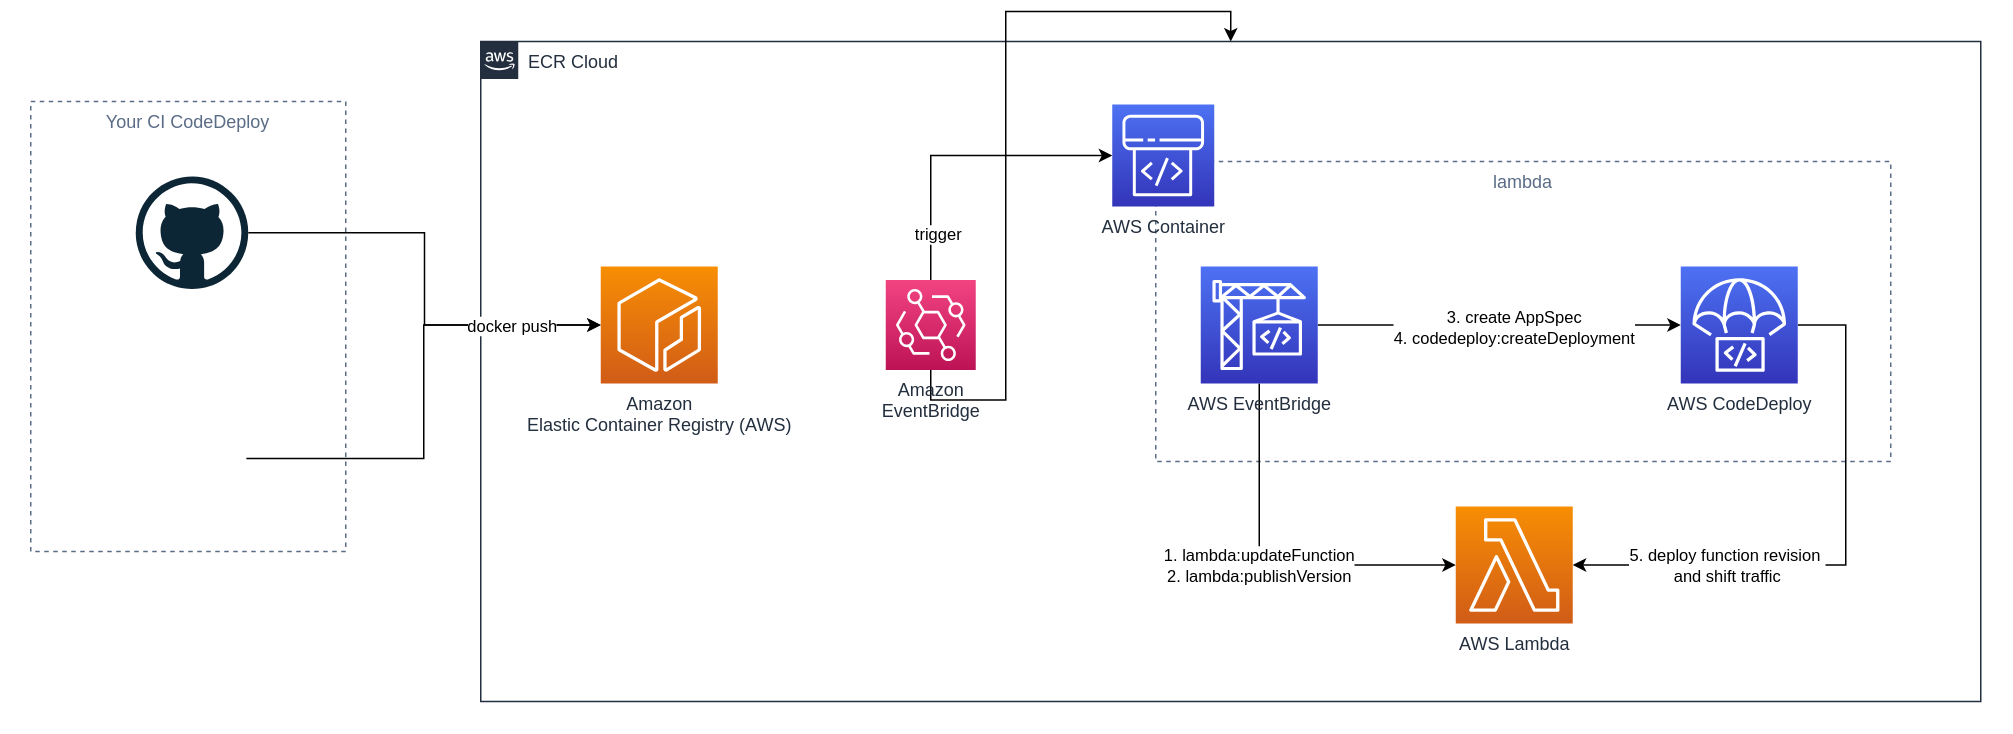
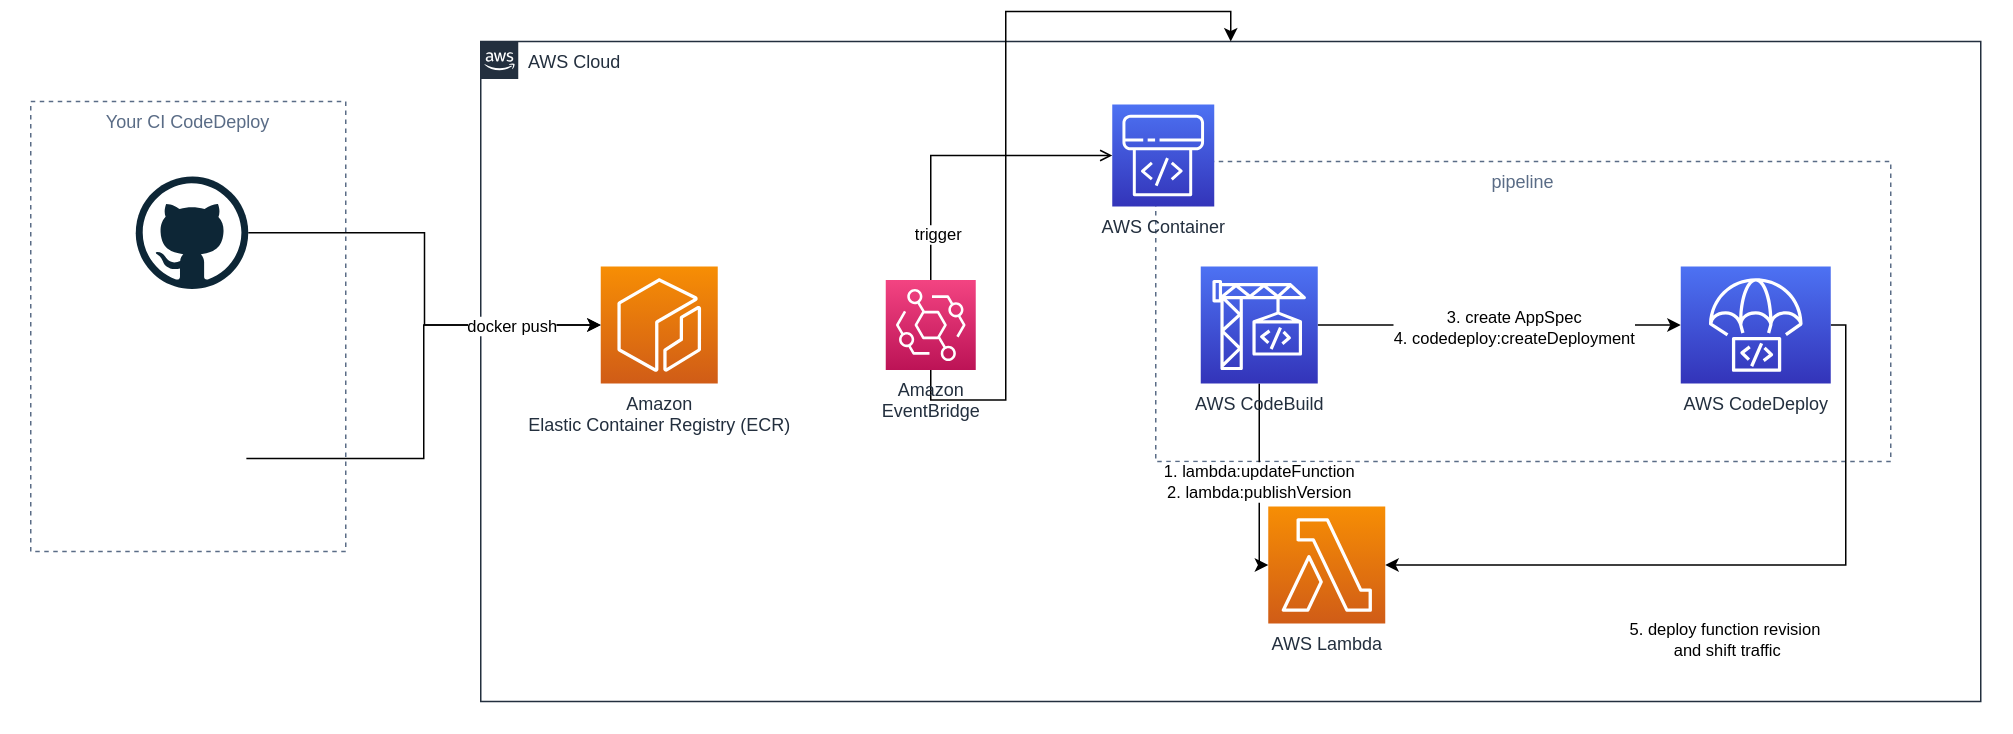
- <mxCell id="3" value="ECR Cloud" style="points=[[0,0],[0.25,0],[0.5,0],[0.75,0],[1,0],[1,0.25],[1,0.5],[1,0.75],[1,1],[0.75,1],[0.5,1],[0.25,1],[0,1],[0,0.75],[0,0.5],[0,0.25]];outlineConnect=0;gradientColor=none;html=1;whiteSpace=wrap;fontSize=12;fontStyle=0;shape=mxgraph.aws4.group;grIcon=mxgraph.aws4.group_aws_cloud_alt;strokeColor=#232F3E;fillColor=none;verticalAlign=top;align=left;spacingLeft=30;fontColor=#232F3E;dashed=0;" vertex="1" parent="1"><mxGeometry x="320" y="20" width="1000" height="440" as="geometry" /></mxCell>
+ <mxCell id="3" value="AWS Cloud" style="points=[[0,0],[0.25,0],[0.5,0],[0.75,0],[1,0],[1,0.25],[1,0.5],[1,0.75],[1,1],[0.75,1],[0.5,1],[0.25,1],[0,1],[0,0.75],[0,0.5],[0,0.25]];outlineConnect=0;gradientColor=none;html=1;whiteSpace=wrap;fontSize=12;fontStyle=0;shape=mxgraph.aws4.group;grIcon=mxgraph.aws4.group_aws_cloud_alt;strokeColor=#232F3E;fillColor=none;verticalAlign=top;align=left;spacingLeft=30;fontColor=#232F3E;dashed=0;" vertex="1" parent="1"><mxGeometry x="320" y="20" width="1000" height="440" as="geometry" /></mxCell>
- <mxCell id="4" style="edgeStyle=orthogonalEdgeStyle;rounded=0;orthogonalLoop=1;jettySize=auto;html=1;" edge="1" parent="1" source="7" target="24"><mxGeometry relative="1" as="geometry"><Array as="points"><mxPoint x="620" y="96" /></Array></mxGeometry></mxCell>
+ <mxCell id="4" style="edgeStyle=orthogonalEdgeStyle;rounded=0;orthogonalLoop=1;jettySize=auto;html=1;endArrow=open;" edge="1" parent="1" source="7" target="24"><mxGeometry relative="1" as="geometry"><Array as="points"><mxPoint x="620" y="96" /></Array></mxGeometry></mxCell>
- <mxCell id="14" value="lambda" style="fillColor=none;strokeColor=#5A6C86;dashed=1;verticalAlign=top;fontStyle=0;fontColor=#5A6C86;" vertex="1" parent="1"><mxGeometry x="770" y="100" width="490" height="200" as="geometry" /></mxCell>
+ <mxCell id="14" value="pipeline" style="fillColor=none;strokeColor=#5A6C86;dashed=1;verticalAlign=top;fontStyle=0;fontColor=#5A6C86;" vertex="1" parent="1"><mxGeometry x="770" y="100" width="490" height="200" as="geometry" /></mxCell>
- <mxCell id="22" value="AWS CodeDeploy" style="outlineConnect=0;fontColor=#232F3E;gradientColor=#4D72F3;gradientDirection=north;fillColor=#3334B9;strokeColor=#ffffff;dashed=0;verticalLabelPosition=bottom;verticalAlign=top;align=center;html=1;fontSize=12;fontStyle=0;aspect=fixed;shape=mxgraph.aws4.resourceIcon;resIcon=mxgraph.aws4.codedeploy;" vertex="1" parent="1"><mxGeometry x="1120" y="170" width="78" height="78" as="geometry" /></mxCell>
+ <mxCell id="22" value="AWS CodeDeploy" style="outlineConnect=0;fontColor=#232F3E;gradientColor=#4D72F3;gradientDirection=north;fillColor=#3334B9;strokeColor=#ffffff;dashed=0;verticalLabelPosition=bottom;verticalAlign=top;align=center;html=1;fontSize=12;fontStyle=0;aspect=fixed;shape=mxgraph.aws4.resourceIcon;resIcon=mxgraph.aws4.codedeploy;" vertex="1" parent="1"><mxGeometry x="1120" y="170" width="100" height="78" as="geometry" /></mxCell>
- <mxCell id="19" value="AWS EventBridge" style="outlineConnect=0;fontColor=#232F3E;gradientColor=#4D72F3;gradientDirection=north;fillColor=#3334B9;strokeColor=#ffffff;dashed=0;verticalLabelPosition=bottom;verticalAlign=top;align=center;html=1;fontSize=12;fontStyle=0;aspect=fixed;shape=mxgraph.aws4.resourceIcon;resIcon=mxgraph.aws4.codebuild;" vertex="1" parent="1"><mxGeometry x="800" y="170" width="78" height="78" as="geometry" /></mxCell>
+ <mxCell id="19" value="AWS CodeBuild" style="outlineConnect=0;fontColor=#232F3E;gradientColor=#4D72F3;gradientDirection=north;fillColor=#3334B9;strokeColor=#ffffff;dashed=0;verticalLabelPosition=bottom;verticalAlign=top;align=center;html=1;fontSize=12;fontStyle=0;aspect=fixed;shape=mxgraph.aws4.resourceIcon;resIcon=mxgraph.aws4.codebuild;" vertex="1" parent="1"><mxGeometry x="800" y="170" width="78" height="78" as="geometry" /></mxCell>
- <mxCell id="8" value="Amazon &lt;br&gt;Elastic Container Registry (AWS)" style="outlineConnect=0;fontColor=#232F3E;gradientColor=#F78E04;gradientDirection=north;fillColor=#D05C17;strokeColor=#ffffff;dashed=0;verticalLabelPosition=bottom;verticalAlign=top;align=center;html=1;fontSize=12;fontStyle=0;aspect=fixed;shape=mxgraph.aws4.resourceIcon;resIcon=mxgraph.aws4.ecr;" vertex="1" parent="1"><mxGeometry y="170" width="78" height="78" as="geometry" x="400" /></mxCell>
+ <mxCell id="8" value="Amazon &lt;br&gt;Elastic Container Registry (ECR)" style="outlineConnect=0;fontColor=#232F3E;gradientColor=#F78E04;gradientDirection=north;fillColor=#D05C17;strokeColor=#ffffff;dashed=0;verticalLabelPosition=bottom;verticalAlign=top;align=center;html=1;fontSize=12;fontStyle=0;aspect=fixed;shape=mxgraph.aws4.resourceIcon;resIcon=mxgraph.aws4.ecr;" vertex="1" parent="1"><mxGeometry y="170" width="78" height="78" as="geometry" x="400" /></mxCell>
- <mxCell id="23" value="AWS Lambda" style="outlineConnect=0;fontColor=#232F3E;gradientColor=#F78E04;gradientDirection=north;fillColor=#D05C17;strokeColor=#ffffff;dashed=0;verticalLabelPosition=bottom;verticalAlign=top;align=center;html=1;fontSize=12;fontStyle=0;aspect=fixed;shape=mxgraph.aws4.resourceIcon;resIcon=mxgraph.aws4.lambda;" vertex="1" parent="1"><mxGeometry x="970" y="330" width="78" height="78" as="geometry" /></mxCell>
+ <mxCell id="23" value="AWS Lambda" style="outlineConnect=0;fontColor=#232F3E;gradientColor=#F78E04;gradientDirection=north;fillColor=#D05C17;strokeColor=#ffffff;dashed=0;verticalLabelPosition=bottom;verticalAlign=top;align=center;html=1;fontSize=12;fontStyle=0;aspect=fixed;shape=mxgraph.aws4.resourceIcon;resIcon=mxgraph.aws4.lambda;" vertex="1" parent="1"><mxGeometry x="845" y="330" width="78" height="78" as="geometry" /></mxCell>
